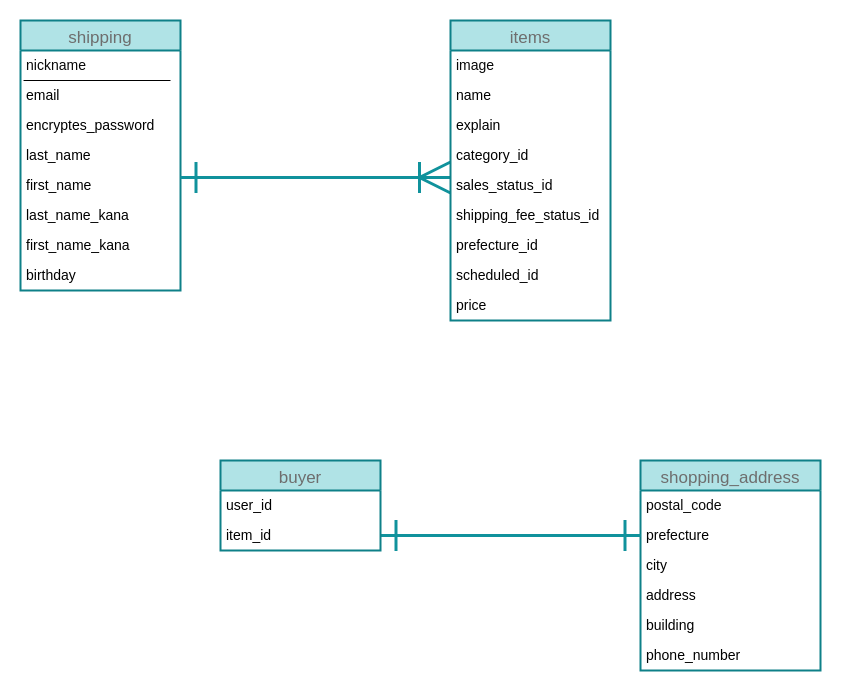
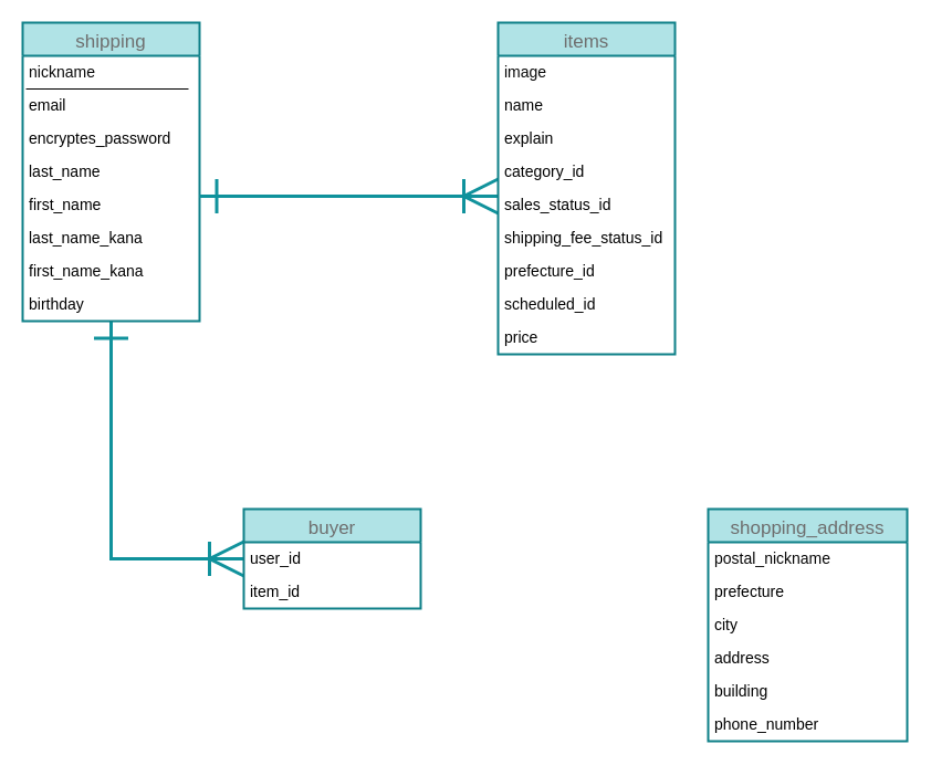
+ <mxCell id="2" style="edgeStyle=orthogonalEdgeStyle;rounded=0;orthogonalLoop=1;jettySize=auto;html=1;fontColor=#6E6E6E;endArrow=ERoneToMany;endFill=0;strokeWidth=3;targetPerimeterSpacing=0;endSize=27;fillColor=#b0e3e6;strokeColor=#10929C;startArrow=ERone;startFill=0;startSize=27;entryX=0;entryY=0.5;entryDx=0;entryDy=0;" edge="1" parent="1" source="3" target="33"><mxGeometry relative="1" as="geometry"><mxPoint x="270" y="610" as="targetPoint" /><Array as="points"><mxPoint x="100" y="505" /></Array></mxGeometry></mxCell>
- <mxCell id="15" value="postal_code" style="text;strokeColor=none;fillColor=none;spacingLeft=4;spacingRight=4;overflow=hidden;rotatable=0;points=[[0,0.5],[1,0.5]];portConstraint=eastwest;fontSize=14;fontColor=#080808;" vertex="1" parent="14"><mxGeometry y="30" width="180" height="30" as="geometry" /></mxCell>
+ <mxCell id="15" value="postal_nickname" style="text;strokeColor=none;fillColor=none;spacingLeft=4;spacingRight=4;overflow=hidden;rotatable=0;points=[[0,0.5],[1,0.5]];portConstraint=eastwest;fontSize=14;fontColor=#080808;" vertex="1" parent="14"><mxGeometry y="30" width="180" height="30" as="geometry" /></mxCell>
- <mxCell id="21" style="rounded=0;orthogonalLoop=1;jettySize=auto;html=1;entryX=0;entryY=0.5;entryDx=0;entryDy=0;endArrow=ERone;endFill=0;endSize=27;targetPerimeterSpacing=0;strokeColor=#10929C;strokeWidth=3;fontSize=14;fontColor=#6E6E6E;startArrow=ERone;startFill=0;startSize=27;exitX=1;exitY=0.5;exitDx=0;exitDy=0;" edge="1" parent="1" source="34" target="16"><mxGeometry relative="1" as="geometry"><mxPoint x="310" y="520" as="sourcePoint" /><Array as="points" /></mxGeometry></mxCell>
